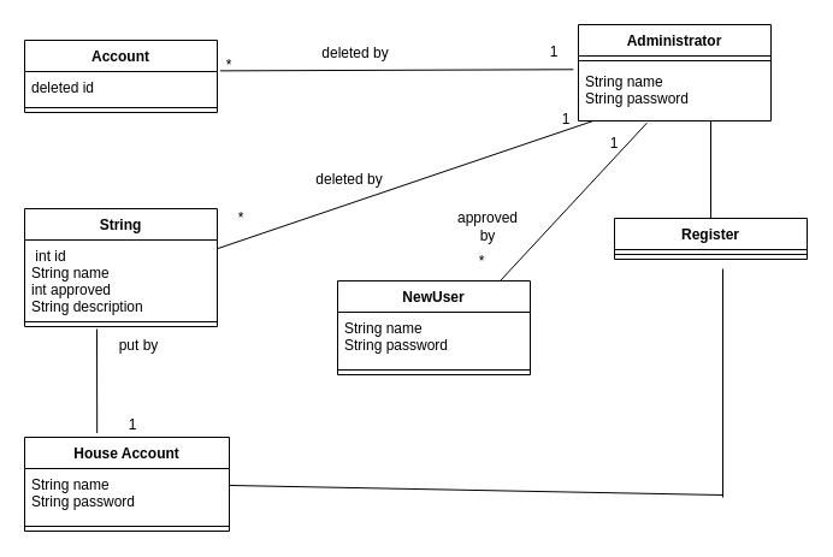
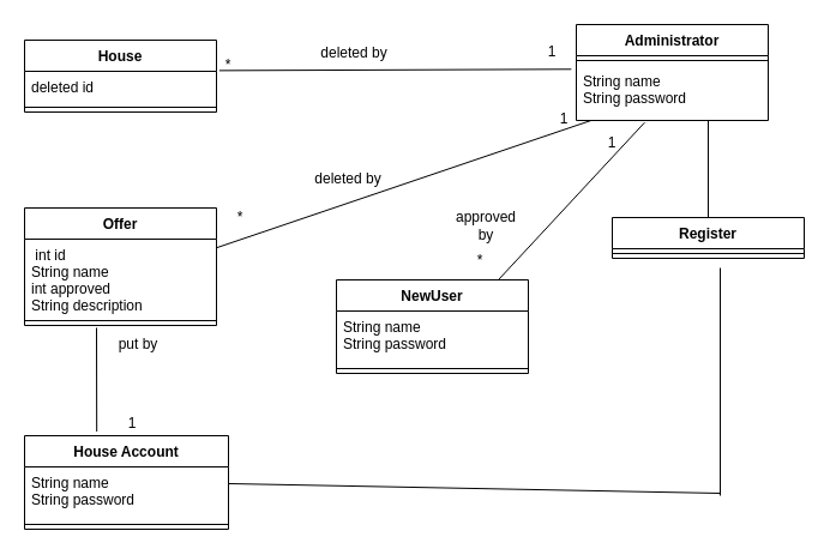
- <mxCell id="2" value="Account" style="swimlane;fontStyle=1;align=center;verticalAlign=top;childLayout=stackLayout;horizontal=1;startSize=26;horizontalStack=0;resizeParent=1;resizeParentMax=0;resizeLast=0;collapsible=1;marginBottom=0;" vertex="1" parent="1"><mxGeometry x="20" y="33" width="160" height="60" as="geometry" /></mxCell>
+ <mxCell id="2" value="House" style="swimlane;fontStyle=1;align=center;verticalAlign=top;childLayout=stackLayout;horizontal=1;startSize=26;horizontalStack=0;resizeParent=1;resizeParentMax=0;resizeLast=0;collapsible=1;marginBottom=0;" vertex="1" parent="1"><mxGeometry x="20" y="33" width="160" height="60" as="geometry" /></mxCell>
- <mxCell id="5" value="String" style="swimlane;fontStyle=1;align=center;verticalAlign=top;childLayout=stackLayout;horizontal=1;startSize=26;horizontalStack=0;resizeParent=1;resizeParentMax=0;resizeLast=0;collapsible=1;marginBottom=0;" vertex="1" parent="1"><mxGeometry x="20" y="173" width="160" height="98" as="geometry" /></mxCell>
+ <mxCell id="5" value="Offer" style="swimlane;fontStyle=1;align=center;verticalAlign=top;childLayout=stackLayout;horizontal=1;startSize=26;horizontalStack=0;resizeParent=1;resizeParentMax=0;resizeLast=0;collapsible=1;marginBottom=0;" vertex="1" parent="1"><mxGeometry x="20" y="173" width="160" height="98" as="geometry" /></mxCell>
